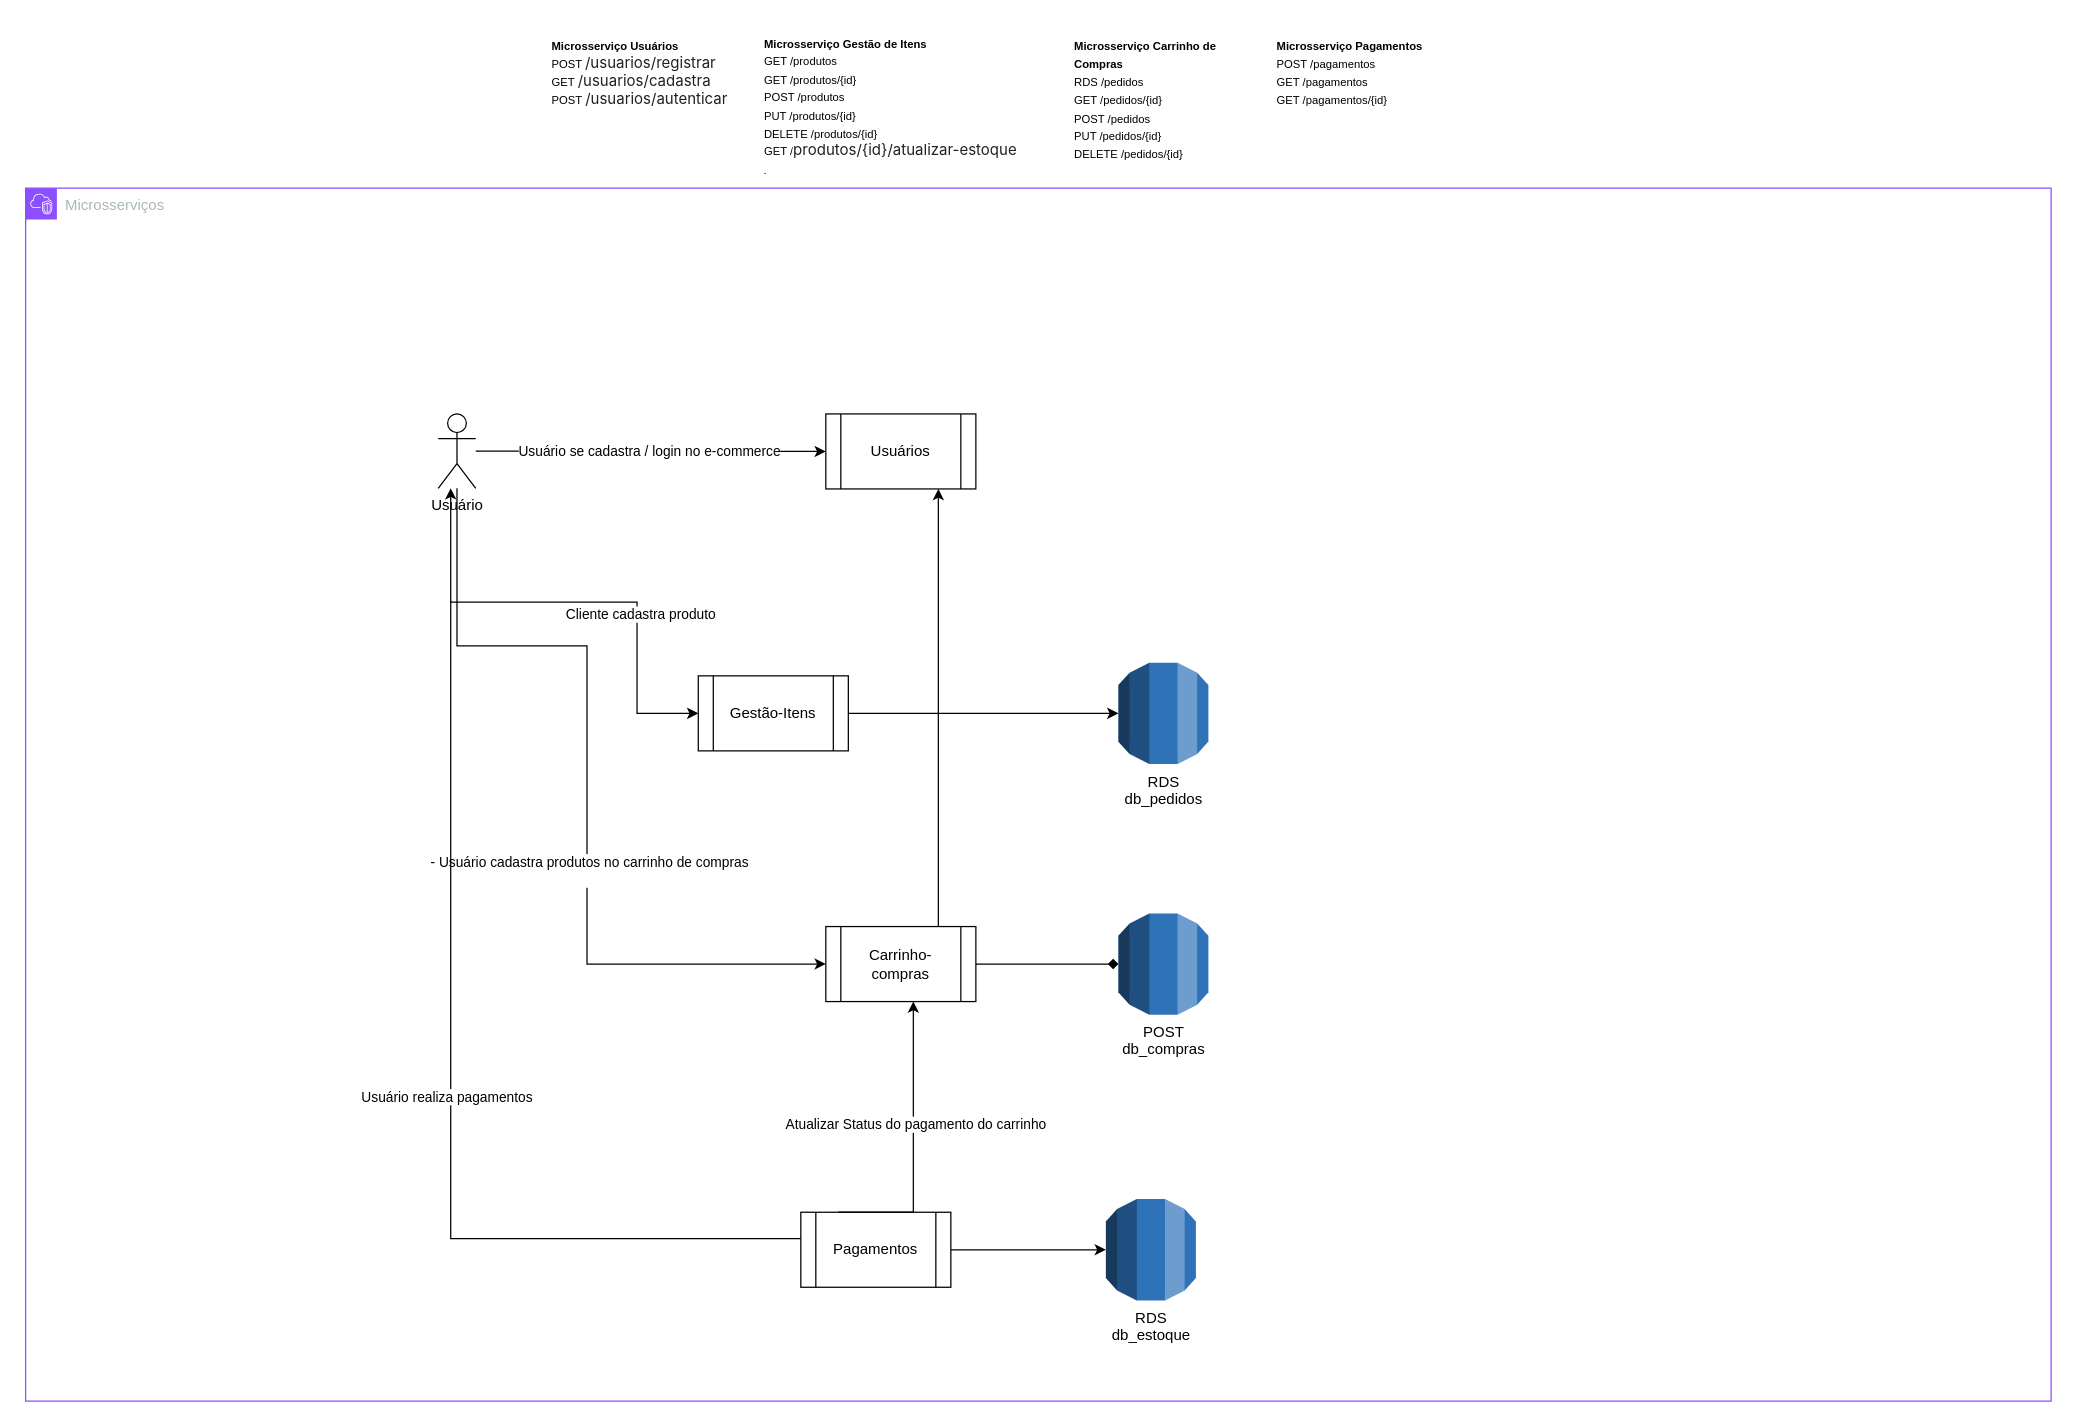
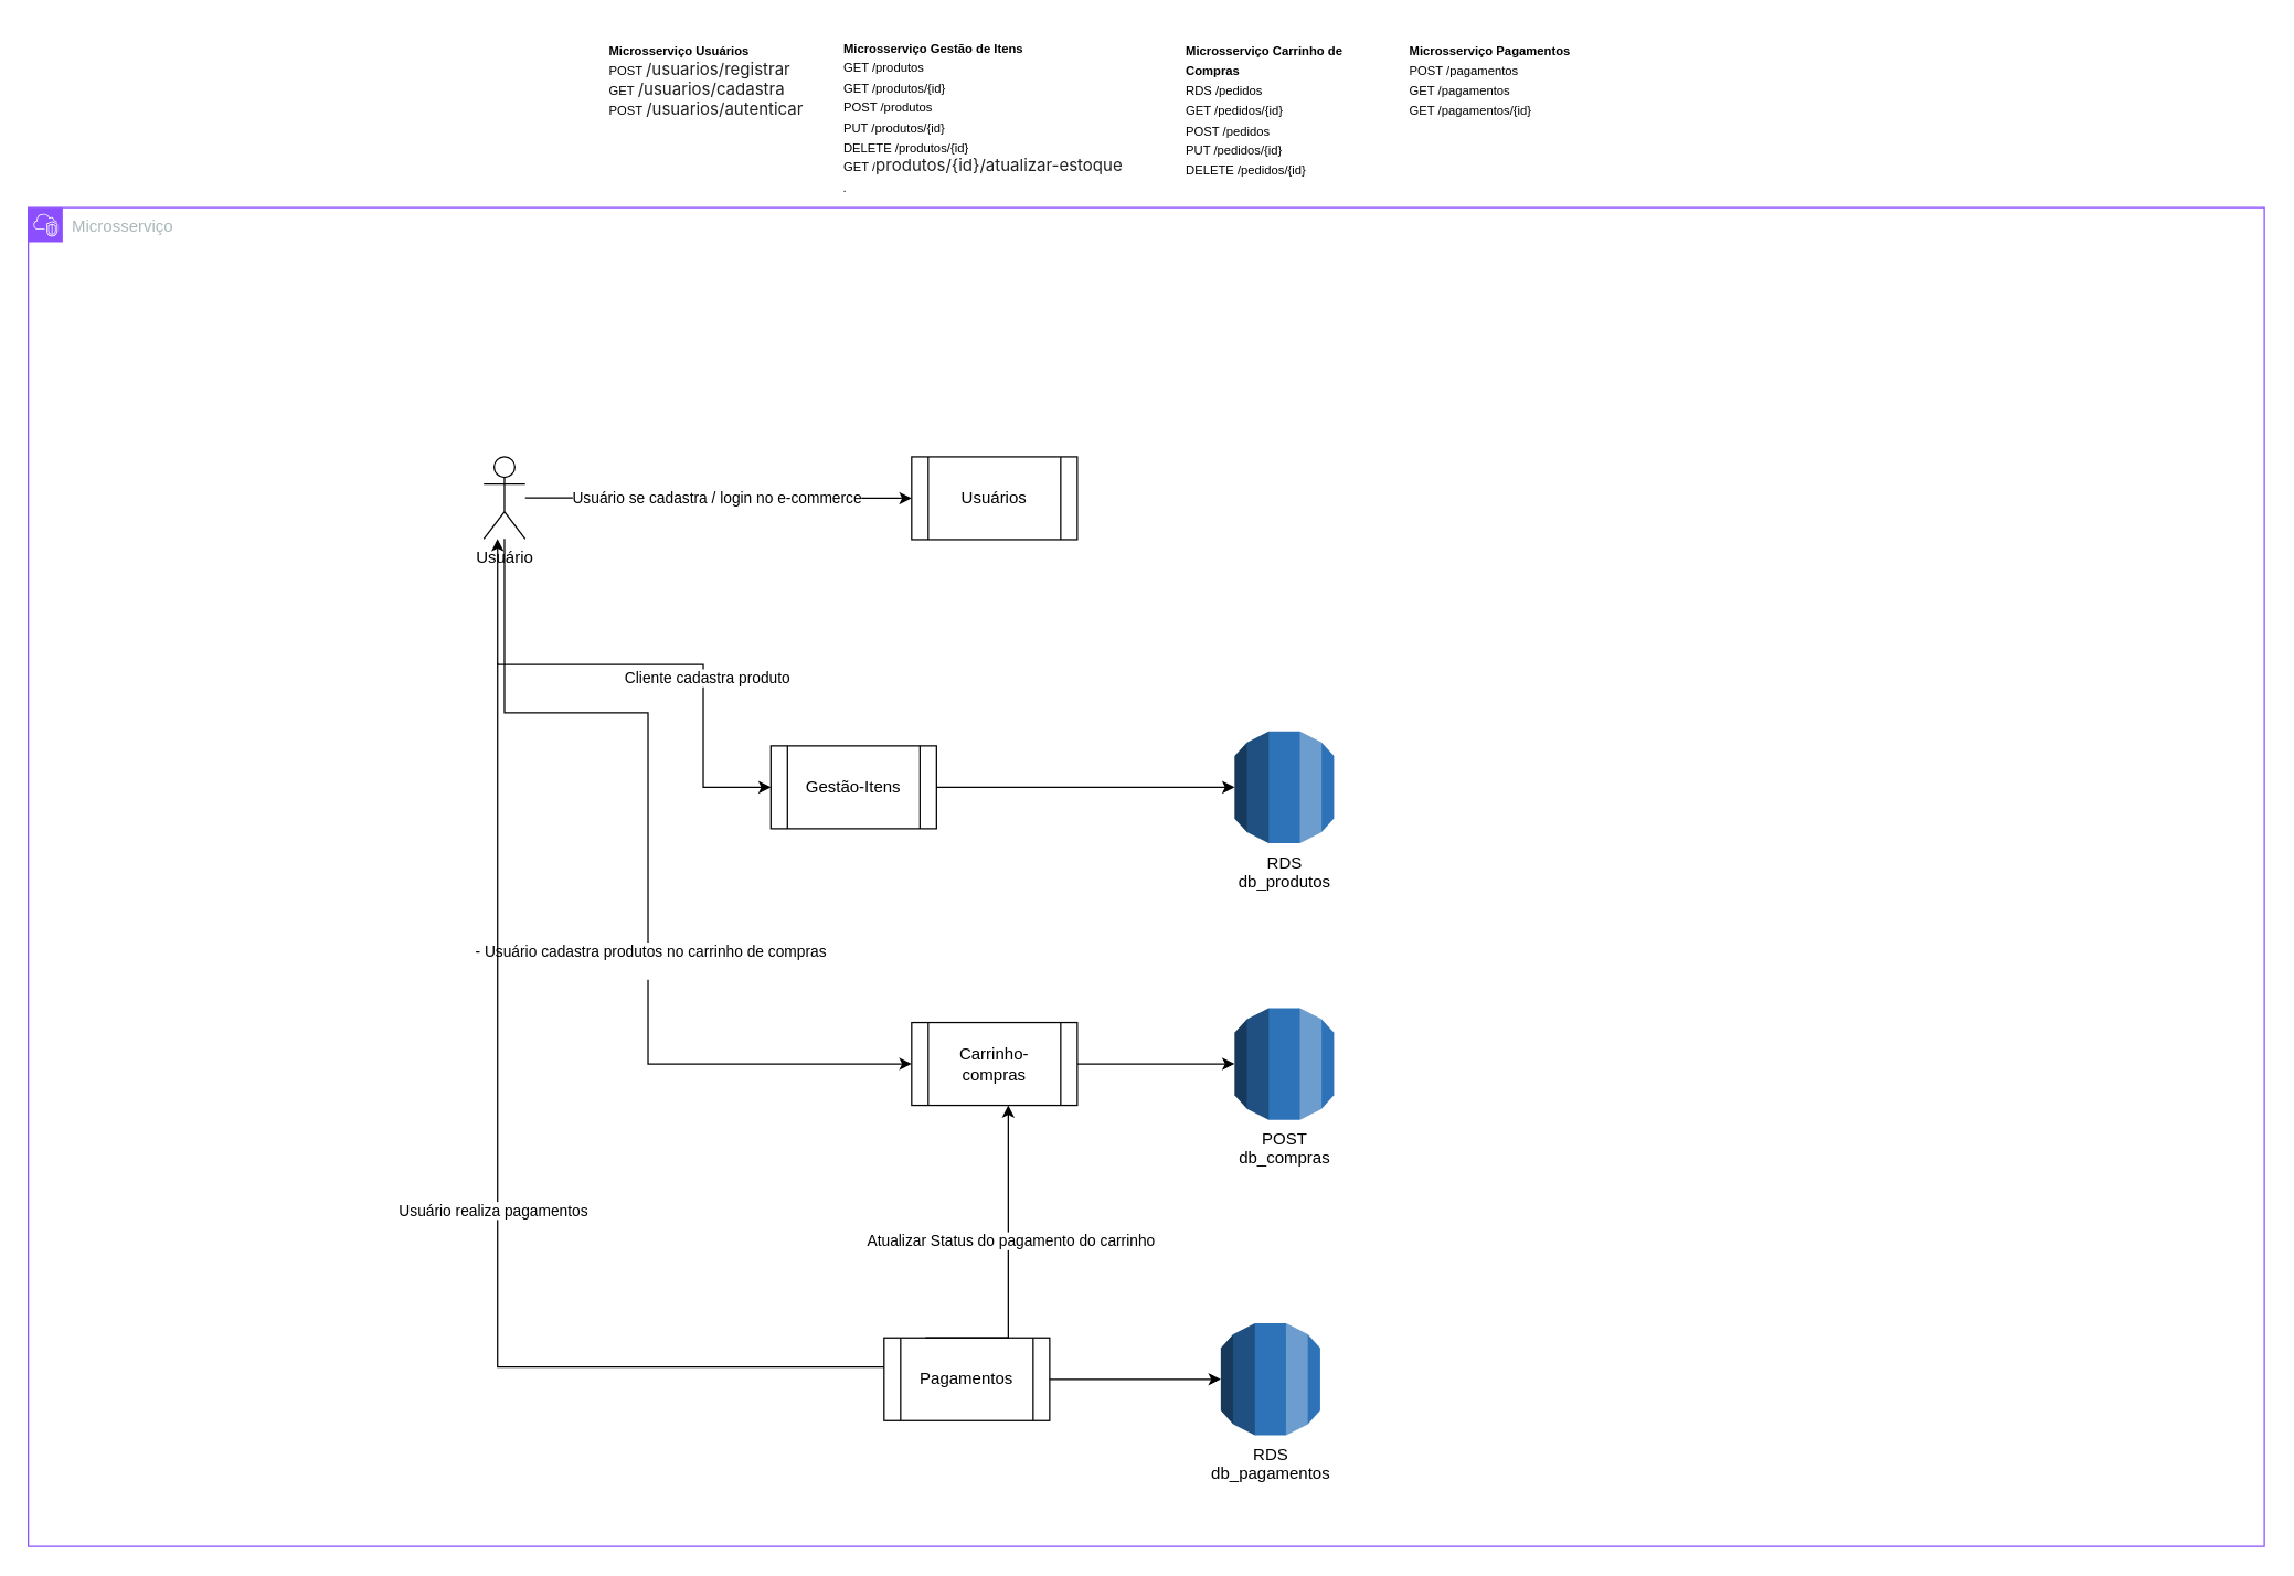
- <mxCell id="15" value="Microsserviços" style="points=[[0,0],[0.25,0],[0.5,0],[0.75,0],[1,0],[1,0.25],[1,0.5],[1,0.75],[1,1],[0.75,1],[0.5,1],[0.25,1],[0,1],[0,0.75],[0,0.5],[0,0.25]];outlineConnect=0;gradientColor=none;html=1;whiteSpace=wrap;fontSize=12;fontStyle=0;container=1;pointerEvents=0;collapsible=0;recursiveResize=0;shape=mxgraph.aws4.group;grIcon=mxgraph.aws4.group_vpc2;strokeColor=#8C4FFF;fillColor=none;verticalAlign=top;align=left;spacingLeft=30;fontColor=#AAB7B8;dashed=0;" parent="1" vertex="1"><mxGeometry x="20" y="150" width="1620" height="970" as="geometry" /></mxCell>
+ <mxCell id="15" value="Microsserviço" style="points=[[0,0],[0.25,0],[0.5,0],[0.75,0],[1,0],[1,0.25],[1,0.5],[1,0.75],[1,1],[0.75,1],[0.5,1],[0.25,1],[0,1],[0,0.75],[0,0.5],[0,0.25]];outlineConnect=0;gradientColor=none;html=1;whiteSpace=wrap;fontSize=12;fontStyle=0;container=1;pointerEvents=0;collapsible=0;recursiveResize=0;shape=mxgraph.aws4.group;grIcon=mxgraph.aws4.group_vpc2;strokeColor=#8C4FFF;fillColor=none;verticalAlign=top;align=left;spacingLeft=30;fontColor=#AAB7B8;dashed=0;" parent="1" vertex="1"><mxGeometry x="20" y="150" width="1620" height="970" as="geometry" /></mxCell>
- <mxCell id="12" style="edgeStyle=orthogonalEdgeStyle;rounded=0;orthogonalLoop=1;jettySize=auto;html=1;exitX=0.75;exitY=0;exitDx=0;exitDy=0;entryX=0.75;entryY=1;entryDx=0;entryDy=0;" parent="1" source="21" target="11" edge="1"><mxGeometry relative="1" as="geometry" /></mxCell>
- <mxCell id="28" value="&lt;div&gt;RDS&lt;/div&gt;db_pedidos" style="outlineConnect=0;dashed=0;verticalLabelPosition=bottom;verticalAlign=top;align=center;html=1;shape=mxgraph.aws3.rds;fillColor=#2E73B8;gradientColor=none;" vertex="1" parent="15"><mxGeometry x="874" y="379.5" width="72" height="81" as="geometry" /></mxCell>
+ <mxCell id="28" value="&lt;div&gt;RDS&lt;/div&gt;db_produtos" style="outlineConnect=0;dashed=0;verticalLabelPosition=bottom;verticalAlign=top;align=center;html=1;shape=mxgraph.aws3.rds;fillColor=#2E73B8;gradientColor=none;" vertex="1" parent="15"><mxGeometry x="874" y="379.5" width="72" height="81" as="geometry" /></mxCell>
- <mxCell id="20" value="" style="edgeStyle=orthogonalEdgeStyle;rounded=0;orthogonalLoop=1;jettySize=auto;html=1;endArrow=diamond;" parent="15" source="21" target="22" edge="1"><mxGeometry relative="1" as="geometry" /></mxCell>
+ <mxCell id="20" value="" style="edgeStyle=orthogonalEdgeStyle;rounded=0;orthogonalLoop=1;jettySize=auto;html=1;" parent="15" source="21" target="22" edge="1"><mxGeometry relative="1" as="geometry" /></mxCell>
- <mxCell id="18" value="&lt;div&gt;RDS&lt;/div&gt;db_estoque" style="outlineConnect=0;dashed=0;verticalLabelPosition=bottom;verticalAlign=top;align=center;html=1;shape=mxgraph.aws3.rds;fillColor=#2E73B8;gradientColor=none;" vertex="1" parent="15"><mxGeometry x="864" y="808.5" width="72" height="81" as="geometry" /></mxCell>
+ <mxCell id="18" value="&lt;div&gt;RDS&lt;/div&gt;db_pagamentos" style="outlineConnect=0;dashed=0;verticalLabelPosition=bottom;verticalAlign=top;align=center;html=1;shape=mxgraph.aws3.rds;fillColor=#2E73B8;gradientColor=none;" vertex="1" parent="15"><mxGeometry x="864" y="808.5" width="72" height="81" as="geometry" /></mxCell>
